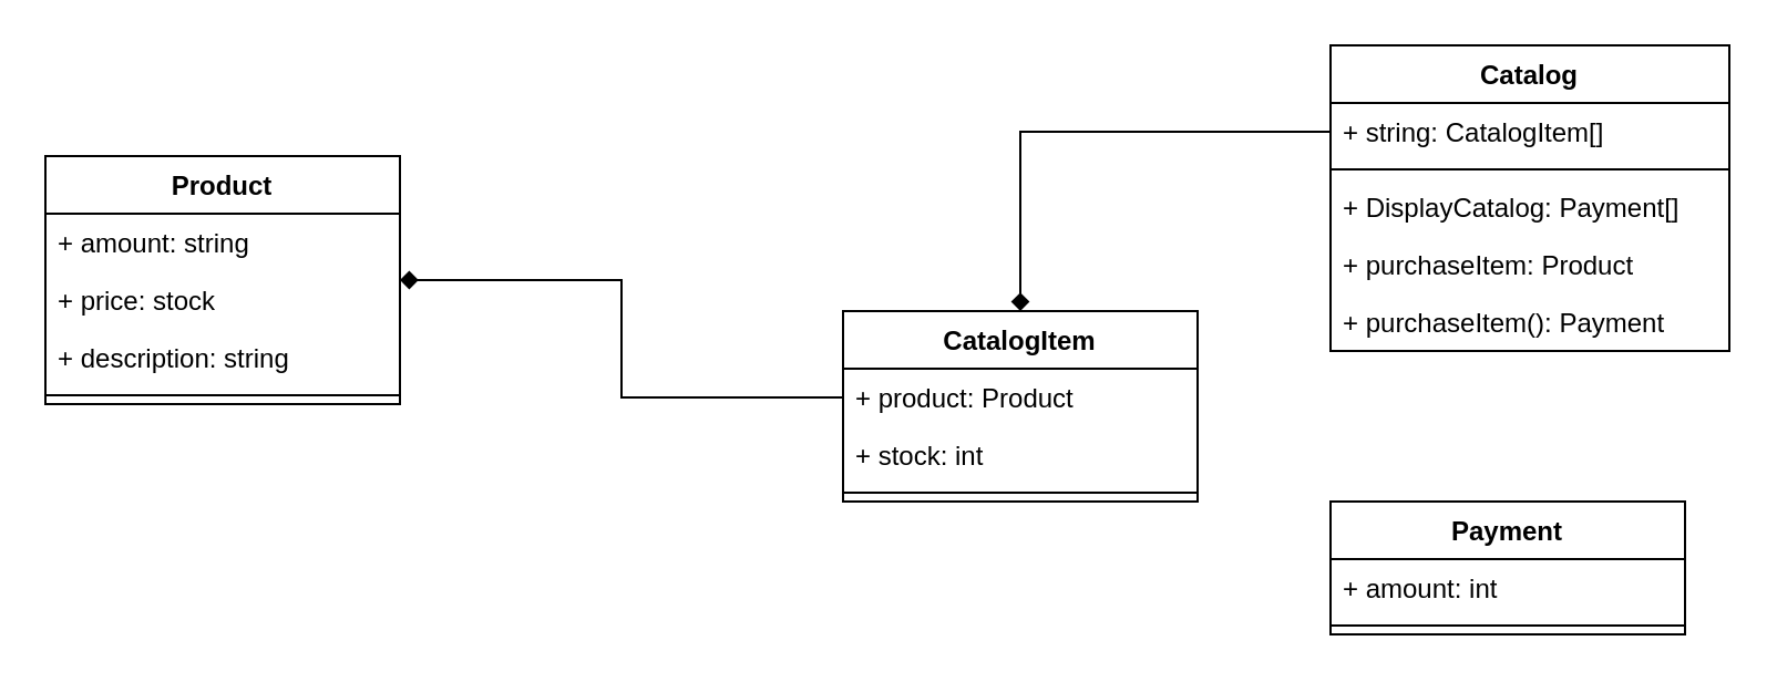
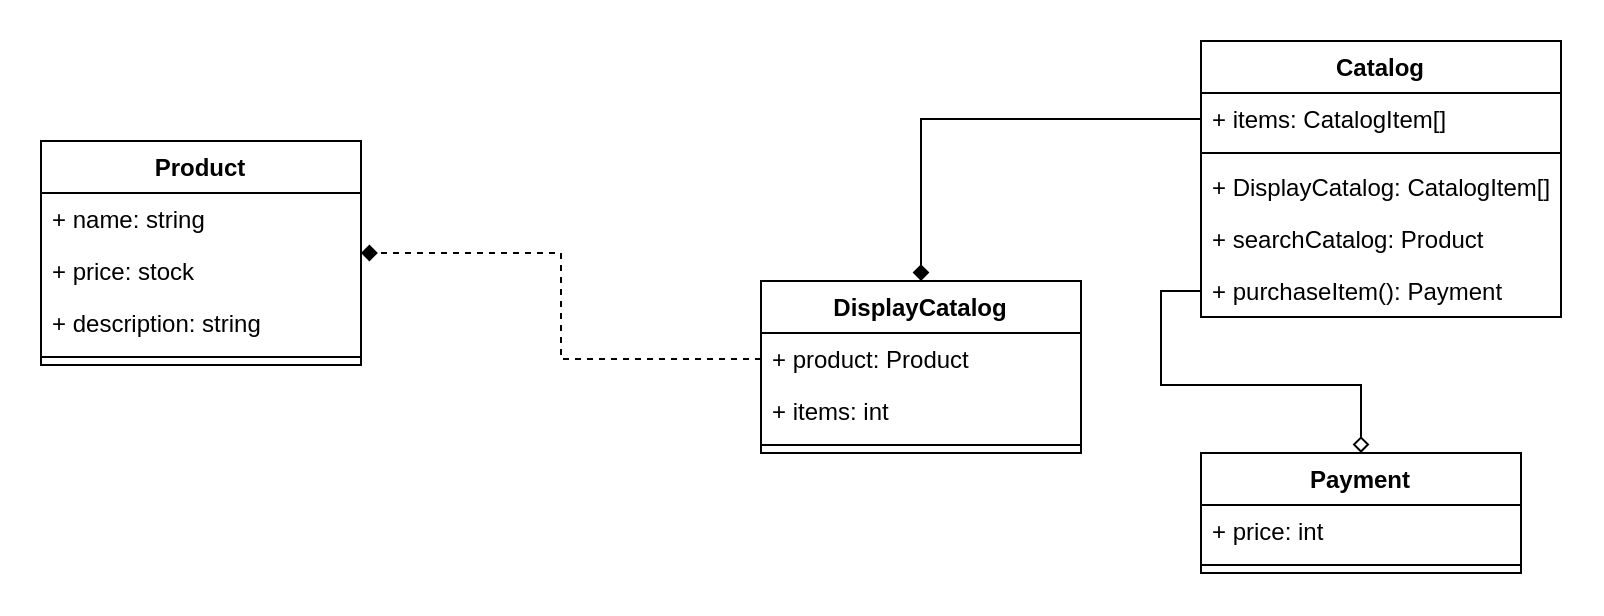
- <mxCell id="12" value="+ string: CatalogItem[]" style="text;strokeColor=none;fillColor=none;align=left;verticalAlign=top;spacingLeft=4;spacingRight=4;overflow=hidden;rotatable=0;points=[[0,0.5],[1,0.5]];portConstraint=eastwest;" vertex="1" parent="11"><mxGeometry y="26" width="180" height="26" as="geometry" /></mxCell>
+ <mxCell id="12" value="+ items: CatalogItem[]" style="text;strokeColor=none;fillColor=none;align=left;verticalAlign=top;spacingLeft=4;spacingRight=4;overflow=hidden;rotatable=0;points=[[0,0.5],[1,0.5]];portConstraint=eastwest;" vertex="1" parent="11"><mxGeometry y="26" width="180" height="26" as="geometry" /></mxCell>
- <mxCell id="14" value="+ DisplayCatalog: Payment[]" style="text;strokeColor=none;fillColor=none;align=left;verticalAlign=top;spacingLeft=4;spacingRight=4;overflow=hidden;rotatable=0;points=[[0,0.5],[1,0.5]];portConstraint=eastwest;" vertex="1" parent="11"><mxGeometry y="60" width="180" height="26" as="geometry" /></mxCell>
+ <mxCell id="14" value="+ DisplayCatalog: CatalogItem[]" style="text;strokeColor=none;fillColor=none;align=left;verticalAlign=top;spacingLeft=4;spacingRight=4;overflow=hidden;rotatable=0;points=[[0,0.5],[1,0.5]];portConstraint=eastwest;" vertex="1" parent="11"><mxGeometry y="60" width="180" height="26" as="geometry" /></mxCell>
- <mxCell id="3" value="+ amount: string" style="text;strokeColor=none;fillColor=none;align=left;verticalAlign=top;spacingLeft=4;spacingRight=4;overflow=hidden;rotatable=0;points=[[0,0.5],[1,0.5]];portConstraint=eastwest;" vertex="1" parent="2"><mxGeometry y="26" width="160" height="26" as="geometry" /></mxCell>
+ <mxCell id="3" value="+ name: string" style="text;strokeColor=none;fillColor=none;align=left;verticalAlign=top;spacingLeft=4;spacingRight=4;overflow=hidden;rotatable=0;points=[[0,0.5],[1,0.5]];portConstraint=eastwest;" vertex="1" parent="2"><mxGeometry y="26" width="160" height="26" as="geometry" /></mxCell>
- <mxCell id="15" value="+ purchaseItem: Product" style="text;strokeColor=none;fillColor=none;align=left;verticalAlign=top;spacingLeft=4;spacingRight=4;overflow=hidden;rotatable=0;points=[[0,0.5],[1,0.5]];portConstraint=eastwest;" vertex="1" parent="11"><mxGeometry y="86" width="180" height="26" as="geometry" /></mxCell>
+ <mxCell id="15" value="+ searchCatalog: Product" style="text;strokeColor=none;fillColor=none;align=left;verticalAlign=top;spacingLeft=4;spacingRight=4;overflow=hidden;rotatable=0;points=[[0,0.5],[1,0.5]];portConstraint=eastwest;" vertex="1" parent="11"><mxGeometry y="86" width="180" height="26" as="geometry" /></mxCell>
- <mxCell id="7" value="CatalogItem" style="swimlane;fontStyle=1;align=center;verticalAlign=top;childLayout=stackLayout;horizontal=1;startSize=26;horizontalStack=0;resizeParent=1;resizeParentMax=0;resizeLast=0;collapsible=1;marginBottom=0;" vertex="1" parent="1"><mxGeometry x="380" y="140" width="160" height="86" as="geometry" /></mxCell>
+ <mxCell id="7" value="DisplayCatalog" style="swimlane;fontStyle=1;align=center;verticalAlign=top;childLayout=stackLayout;horizontal=1;startSize=26;horizontalStack=0;resizeParent=1;resizeParentMax=0;resizeLast=0;collapsible=1;marginBottom=0;" vertex="1" parent="1"><mxGeometry x="380" y="140" width="160" height="86" as="geometry" /></mxCell>
- <mxCell id="17" style="edgeStyle=orthogonalEdgeStyle;rounded=0;orthogonalLoop=1;jettySize=auto;html=1;endArrow=diamond;endFill=1;" edge="1" parent="1" source="8" target="2"><mxGeometry relative="1" as="geometry" /></mxCell>
+ <mxCell id="17" style="edgeStyle=orthogonalEdgeStyle;rounded=0;orthogonalLoop=1;jettySize=auto;html=1;endArrow=diamond;endFill=1;dashed=1;" edge="1" parent="1" source="8" target="2"><mxGeometry relative="1" as="geometry" /></mxCell>
+ <mxCell id="22" style="edgeStyle=orthogonalEdgeStyle;rounded=0;orthogonalLoop=1;jettySize=auto;html=1;endArrow=diamond;endFill=0;" edge="1" parent="1" source="16" target="19"><mxGeometry relative="1" as="geometry" /></mxCell>
- <mxCell id="9" value="+ stock: int" style="text;strokeColor=none;fillColor=none;align=left;verticalAlign=top;spacingLeft=4;spacingRight=4;overflow=hidden;rotatable=0;points=[[0,0.5],[1,0.5]];portConstraint=eastwest;" vertex="1" parent="7"><mxGeometry y="52" width="160" height="26" as="geometry" /></mxCell>
+ <mxCell id="9" value="+ items: int" style="text;strokeColor=none;fillColor=none;align=left;verticalAlign=top;spacingLeft=4;spacingRight=4;overflow=hidden;rotatable=0;points=[[0,0.5],[1,0.5]];portConstraint=eastwest;" vertex="1" parent="7"><mxGeometry y="52" width="160" height="26" as="geometry" /></mxCell>
- <mxCell id="20" value="+ amount: int" style="text;strokeColor=none;fillColor=none;align=left;verticalAlign=top;spacingLeft=4;spacingRight=4;overflow=hidden;rotatable=0;points=[[0,0.5],[1,0.5]];portConstraint=eastwest;" vertex="1" parent="19"><mxGeometry y="26" width="160" height="26" as="geometry" /></mxCell>
+ <mxCell id="20" value="+ price: int" style="text;strokeColor=none;fillColor=none;align=left;verticalAlign=top;spacingLeft=4;spacingRight=4;overflow=hidden;rotatable=0;points=[[0,0.5],[1,0.5]];portConstraint=eastwest;" vertex="1" parent="19"><mxGeometry y="26" width="160" height="26" as="geometry" /></mxCell>
